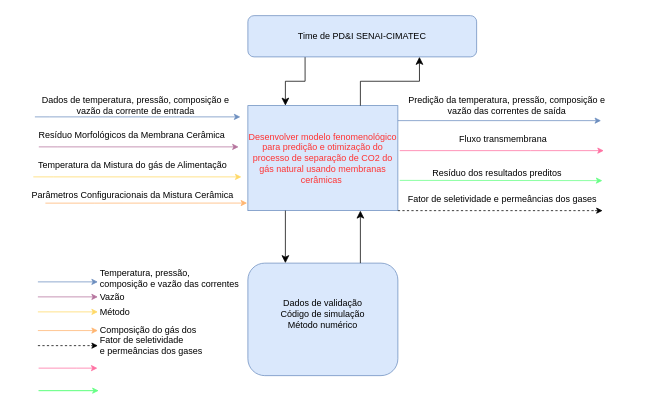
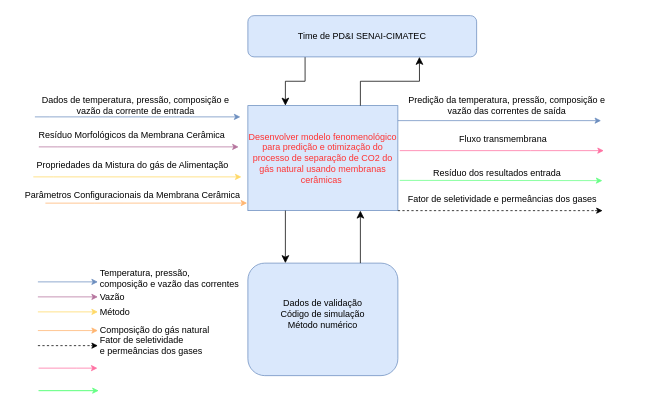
- <mxCell id="15" value="Temperatura da Mistura do gás de Alimentação" style="text;html=1;align=center;verticalAlign=middle;resizable=0;points=[];autosize=1;strokeColor=none;fillColor=none;" parent="13" vertex="1"><mxGeometry x="-13.713" y="-15" width="280" height="30" as="geometry" /></mxCell>
+ <mxCell id="15" value="Propriedades da Mistura do gás de Alimentação" style="text;html=1;align=center;verticalAlign=middle;resizable=0;points=[];autosize=1;strokeColor=none;fillColor=none;" parent="13" vertex="1"><mxGeometry x="-13.713" y="-15" width="280" height="30" as="geometry" /></mxCell>
- <mxCell id="47" value="Resíduo dos resultados preditos" style="text;html=1;align=center;verticalAlign=middle;resizable=0;points=[];autosize=1;strokeColor=none;fillColor=none;" parent="1" vertex="1"><mxGeometry x="562" y="215" width="200" height="30" as="geometry" /></mxCell>
+ <mxCell id="47" value="Resíduo dos resultados entrada" style="text;html=1;align=center;verticalAlign=middle;resizable=0;points=[];autosize=1;strokeColor=none;fillColor=none;" parent="1" vertex="1"><mxGeometry x="562" y="215" width="200" height="30" as="geometry" /></mxCell>
- <mxCell id="39" value="Parâmetros Configuracionais da Mistura Cerâmica" style="text;html=1;align=center;verticalAlign=middle;resizable=0;points=[];autosize=1;strokeColor=none;fillColor=none;" parent="1" vertex="1"><mxGeometry x="20.99" y="245" width="310" height="30" as="geometry" /></mxCell>
+ <mxCell id="39" value="Parâmetros Configuracionais da Membrana Cerâmica" style="text;html=1;align=center;verticalAlign=middle;resizable=0;points=[];autosize=1;strokeColor=none;fillColor=none;" parent="1" vertex="1"><mxGeometry x="20.99" y="245" width="310" height="30" as="geometry" /></mxCell>
- <mxCell id="25" value="&lt;div align=&quot;left&quot;&gt;Composição do gás dos&lt;/div&gt;" style="text;html=1;align=left;verticalAlign=middle;resizable=0;points=[];autosize=1;strokeColor=none;fillColor=none;" parent="1" vertex="1"><mxGeometry x="130.99" y="425" width="170" height="30" as="geometry" /></mxCell>
+ <mxCell id="25" value="&lt;div align=&quot;left&quot;&gt;Composição do gás natural&lt;/div&gt;" style="text;html=1;align=left;verticalAlign=middle;resizable=0;points=[];autosize=1;strokeColor=none;fillColor=none;" parent="1" vertex="1"><mxGeometry x="130.99" y="425" width="170" height="30" as="geometry" /></mxCell>
